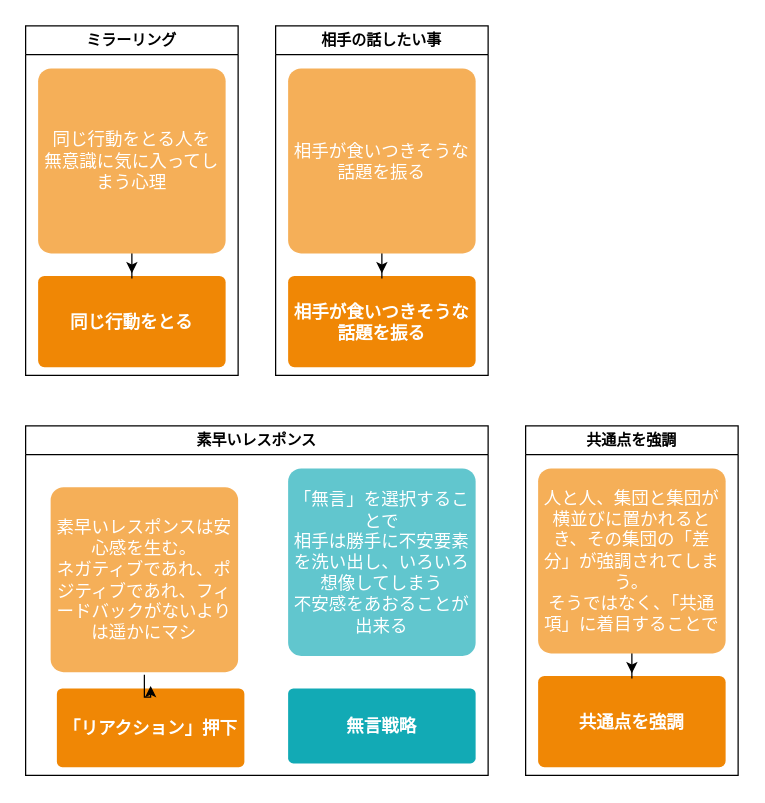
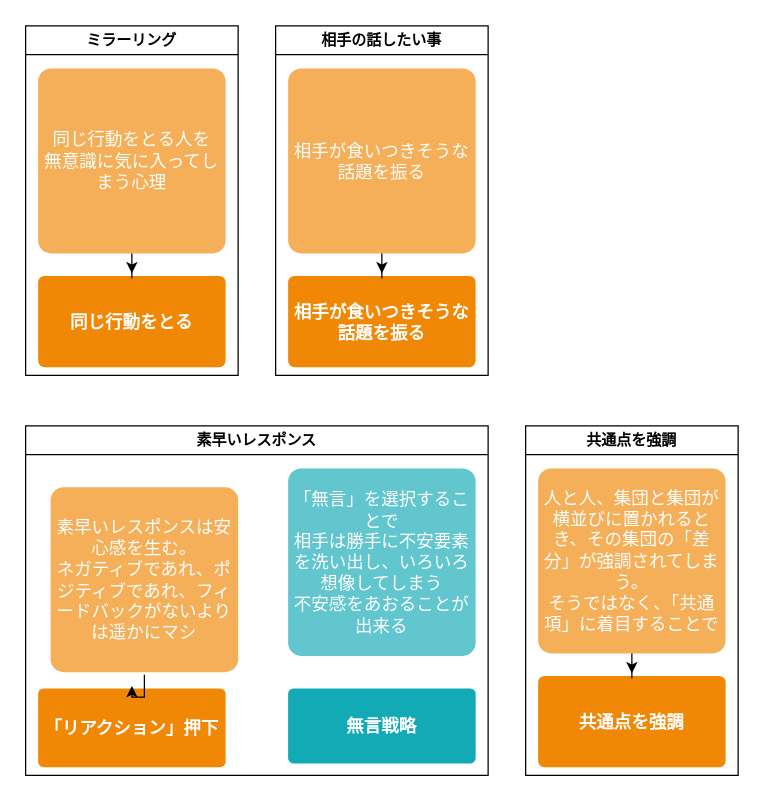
- <mxCell id="15" value="「リアクション」押下" style="rounded=1;whiteSpace=wrap;html=1;shadow=0;labelBackgroundColor=none;strokeColor=none;strokeWidth=3;fillColor=#F08705;fontFamily=Helvetica;fontSize=14;fontColor=#FFFFFF;align=center;spacing=5;fontStyle=1;arcSize=7;perimeterSpacing=2;" parent="14" vertex="1"><mxGeometry x="25" y="210" width="150" height="63" as="geometry" /></mxCell>
+ <mxCell id="15" value="「リアクション」押下" style="rounded=1;whiteSpace=wrap;html=1;shadow=0;labelBackgroundColor=none;strokeColor=none;strokeWidth=3;fillColor=#F08705;fontFamily=Helvetica;fontSize=14;fontColor=#FFFFFF;align=center;spacing=5;fontStyle=1;arcSize=7;perimeterSpacing=2;" parent="14" vertex="1"><mxGeometry x="10" y="210" width="150" height="63" as="geometry" /></mxCell>
